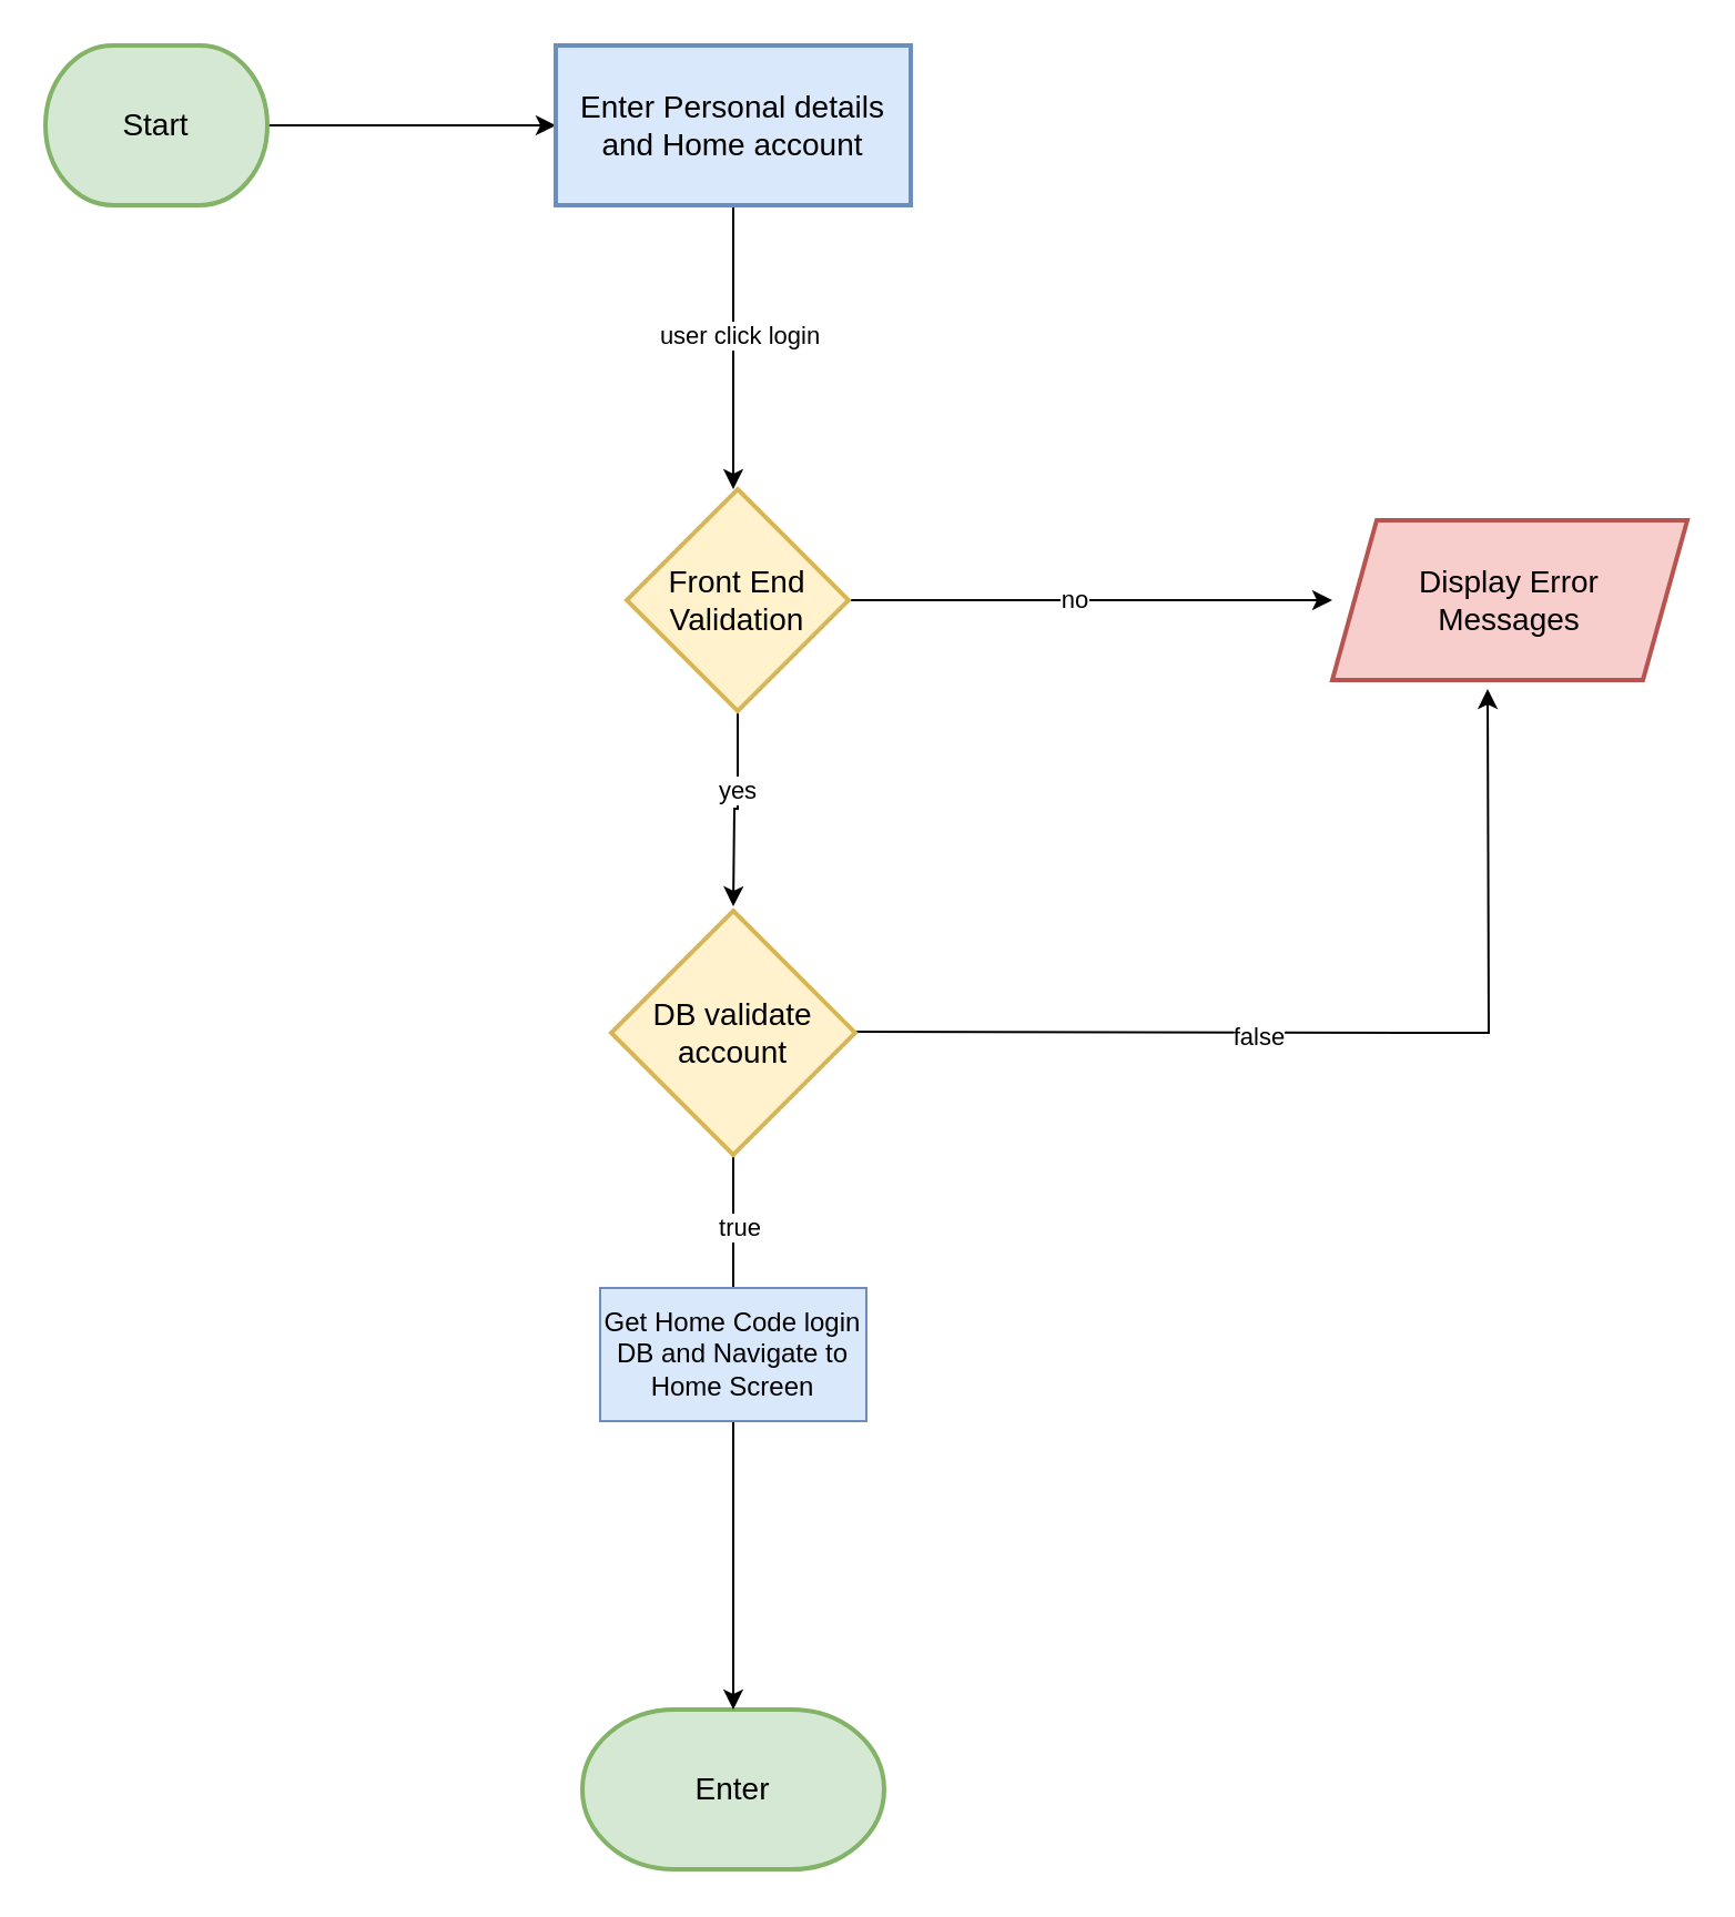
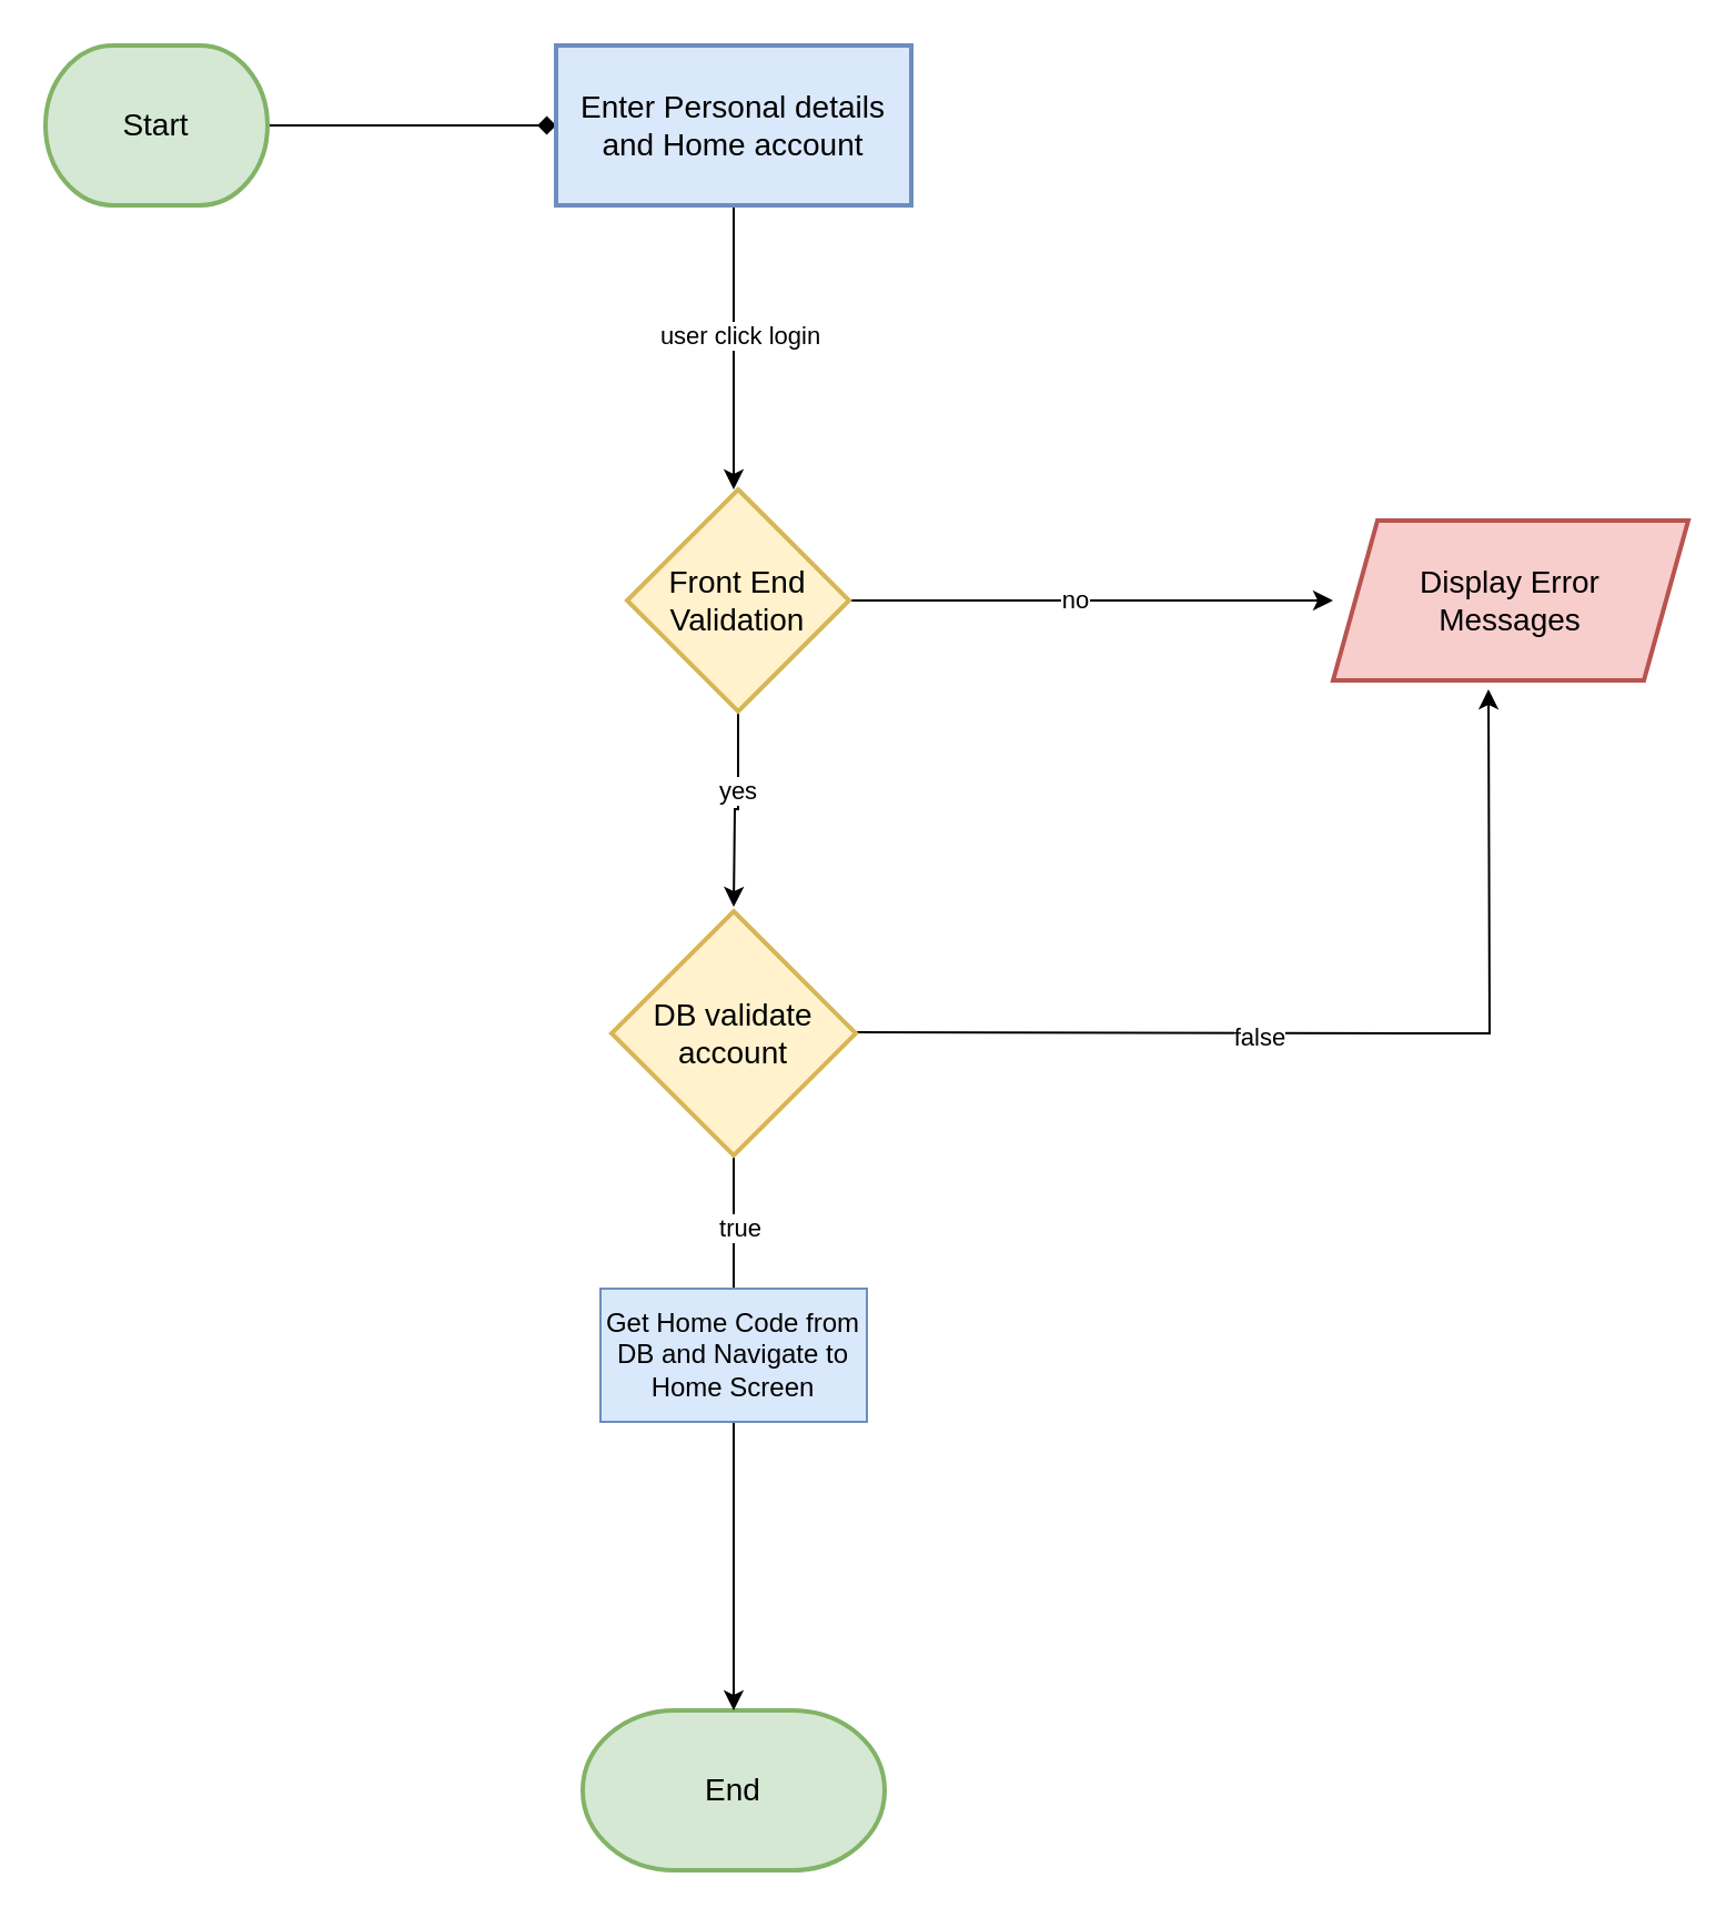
- <mxCell id="2" value="" style="edgeStyle=orthogonalEdgeStyle;rounded=0;orthogonalLoop=1;jettySize=auto;html=1;" edge="1" parent="1" source="3" target="6"><mxGeometry relative="1" as="geometry" /></mxCell>
+ <mxCell id="2" value="" style="edgeStyle=orthogonalEdgeStyle;rounded=0;orthogonalLoop=1;jettySize=auto;html=1;endArrow=diamond;" edge="1" parent="1" source="3" target="6"><mxGeometry relative="1" as="geometry" /></mxCell>
- <mxCell id="20" value="Get Home Code login DB and Navigate to Home Screen" style="rounded=0;whiteSpace=wrap;html=1;fillColor=#dae8fc;strokeColor=#6c8ebf;" vertex="1" parent="1"><mxGeometry x="270" y="580" width="120" height="60" as="geometry" /></mxCell>
+ <mxCell id="20" value="Get Home Code from DB and Navigate to Home Screen" style="rounded=0;whiteSpace=wrap;html=1;fillColor=#dae8fc;strokeColor=#6c8ebf;" vertex="1" parent="1"><mxGeometry x="270" y="580" width="120" height="60" as="geometry" /></mxCell>
- <mxCell id="17" value="Enter" style="fontSize=14;zwfType=basicShape;strokeWidth=2;html=1;shape=mxgraph.flowchart.terminator;whiteSpace=wrap;strokeColor=#82b366;fillColor=#d5e8d4;" vertex="1" parent="1"><mxGeometry x="262" y="770" width="136" height="72" as="geometry" /></mxCell>
+ <mxCell id="17" value="End" style="fontSize=14;zwfType=basicShape;strokeWidth=2;html=1;shape=mxgraph.flowchart.terminator;whiteSpace=wrap;strokeColor=#82b366;fillColor=#d5e8d4;" vertex="1" parent="1"><mxGeometry x="262" y="770" width="136" height="72" as="geometry" /></mxCell>
